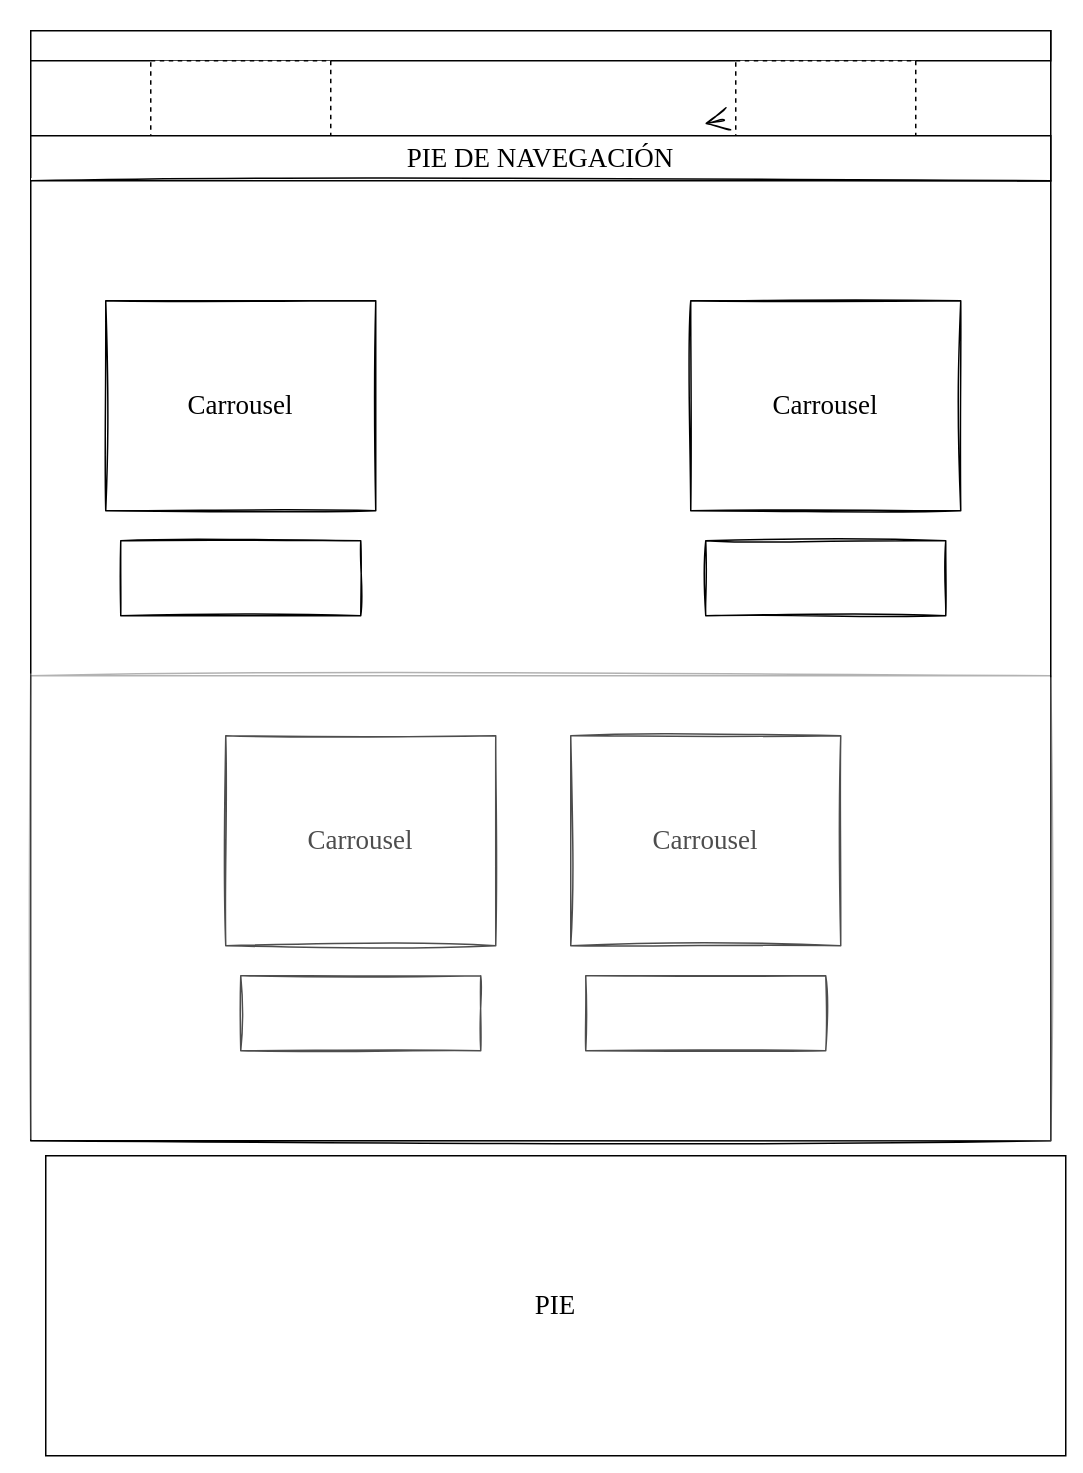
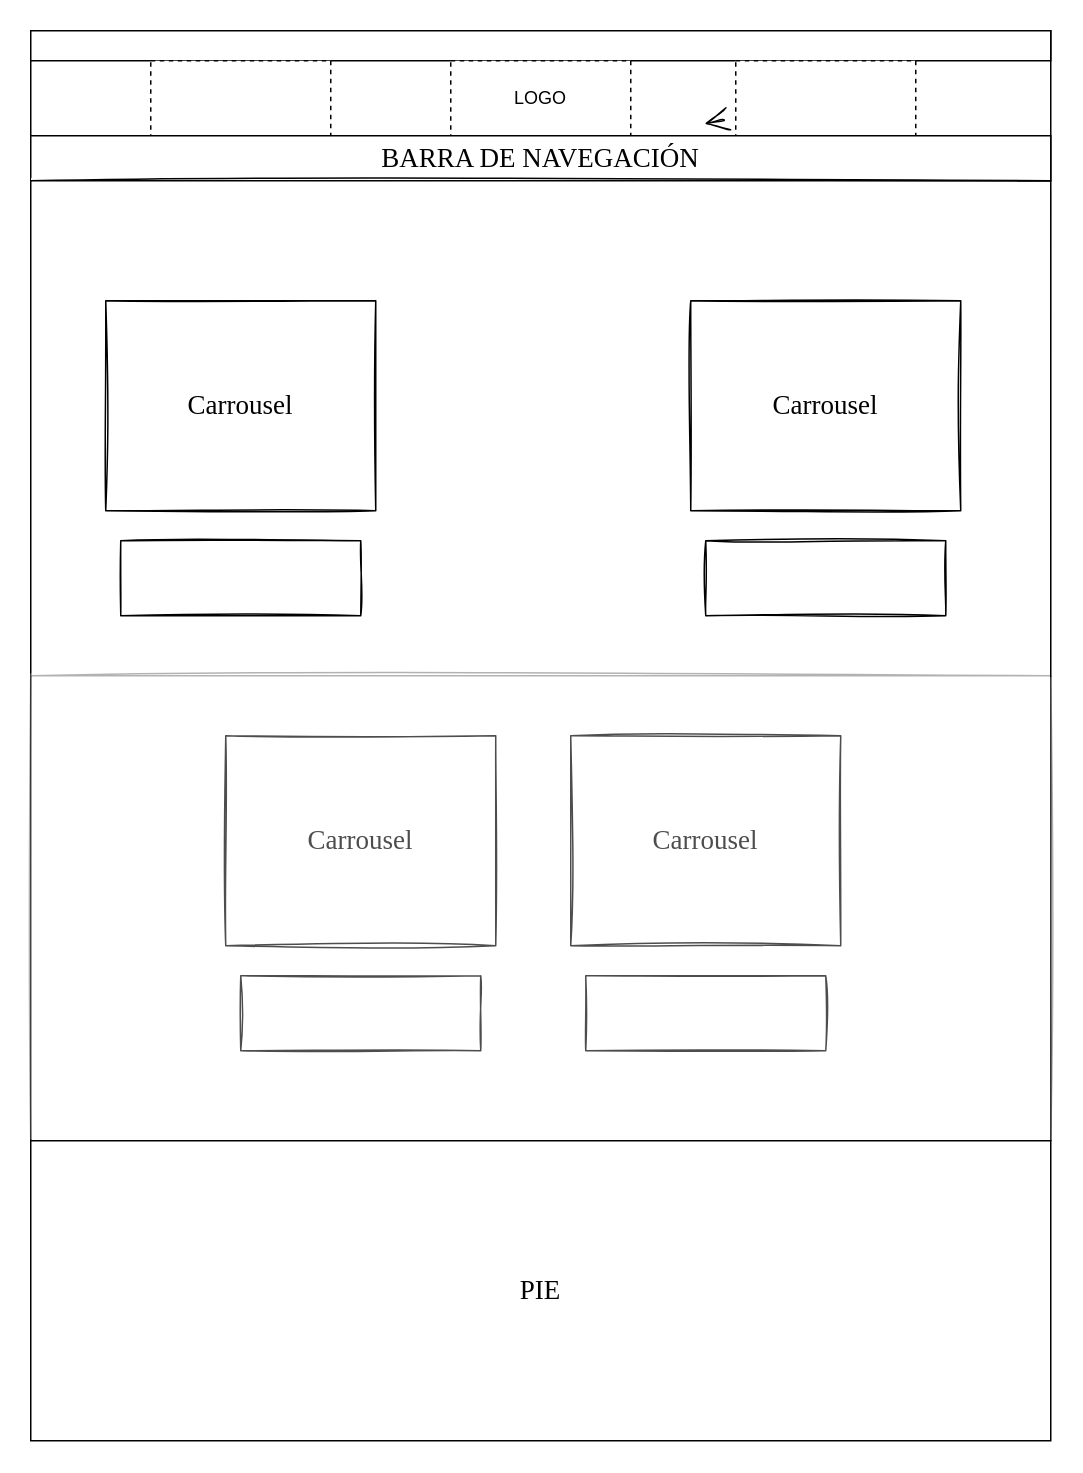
+ <mxCell id="5" value="LOGO" style="rounded=0;whiteSpace=wrap;html=1;shadow=0;dashed=1;" vertex="1" parent="1"><mxGeometry x="300" y="40" width="120" height="50" as="geometry" /></mxCell>
- <mxCell id="8" value="PIE DE NAVEGACIÓN" style="rounded=0;whiteSpace=wrap;html=1;hachureGap=4;pointerEvents=0;fontFamily=Architects Daughter;fontSource=https%3A%2F%2Ffonts.googleapis.com%2Fcss%3Ffamily%3DArchitects%2BDaughter;fontSize=18;" vertex="1" parent="1"><mxGeometry x="20" y="90" width="680" height="30" as="geometry" /></mxCell>
+ <mxCell id="8" value="BARRA DE NAVEGACIÓN" style="rounded=0;whiteSpace=wrap;html=1;hachureGap=4;pointerEvents=0;fontFamily=Architects Daughter;fontSource=https%3A%2F%2Ffonts.googleapis.com%2Fcss%3Ffamily%3DArchitects%2BDaughter;fontSize=18;" vertex="1" parent="1"><mxGeometry x="20" y="90" width="680" height="30" as="geometry" /></mxCell>
- <mxCell id="19" value="PIE" style="rounded=0;whiteSpace=wrap;html=1;sketch=0;hachureGap=4;pointerEvents=0;fontFamily=Architects Daughter;fontSource=https%3A%2F%2Ffonts.googleapis.com%2Fcss%3Ffamily%3DArchitects%2BDaughter;fontSize=18;" vertex="1" parent="1"><mxGeometry x="30" y="770" width="680" height="200" as="geometry" /></mxCell>
+ <mxCell id="19" value="PIE" style="rounded=0;whiteSpace=wrap;html=1;sketch=0;hachureGap=4;pointerEvents=0;fontFamily=Architects Daughter;fontSource=https%3A%2F%2Ffonts.googleapis.com%2Fcss%3Ffamily%3DArchitects%2BDaughter;fontSize=18;" vertex="1" parent="1"><mxGeometry x="20" y="760" width="680" height="200" as="geometry" /></mxCell>
